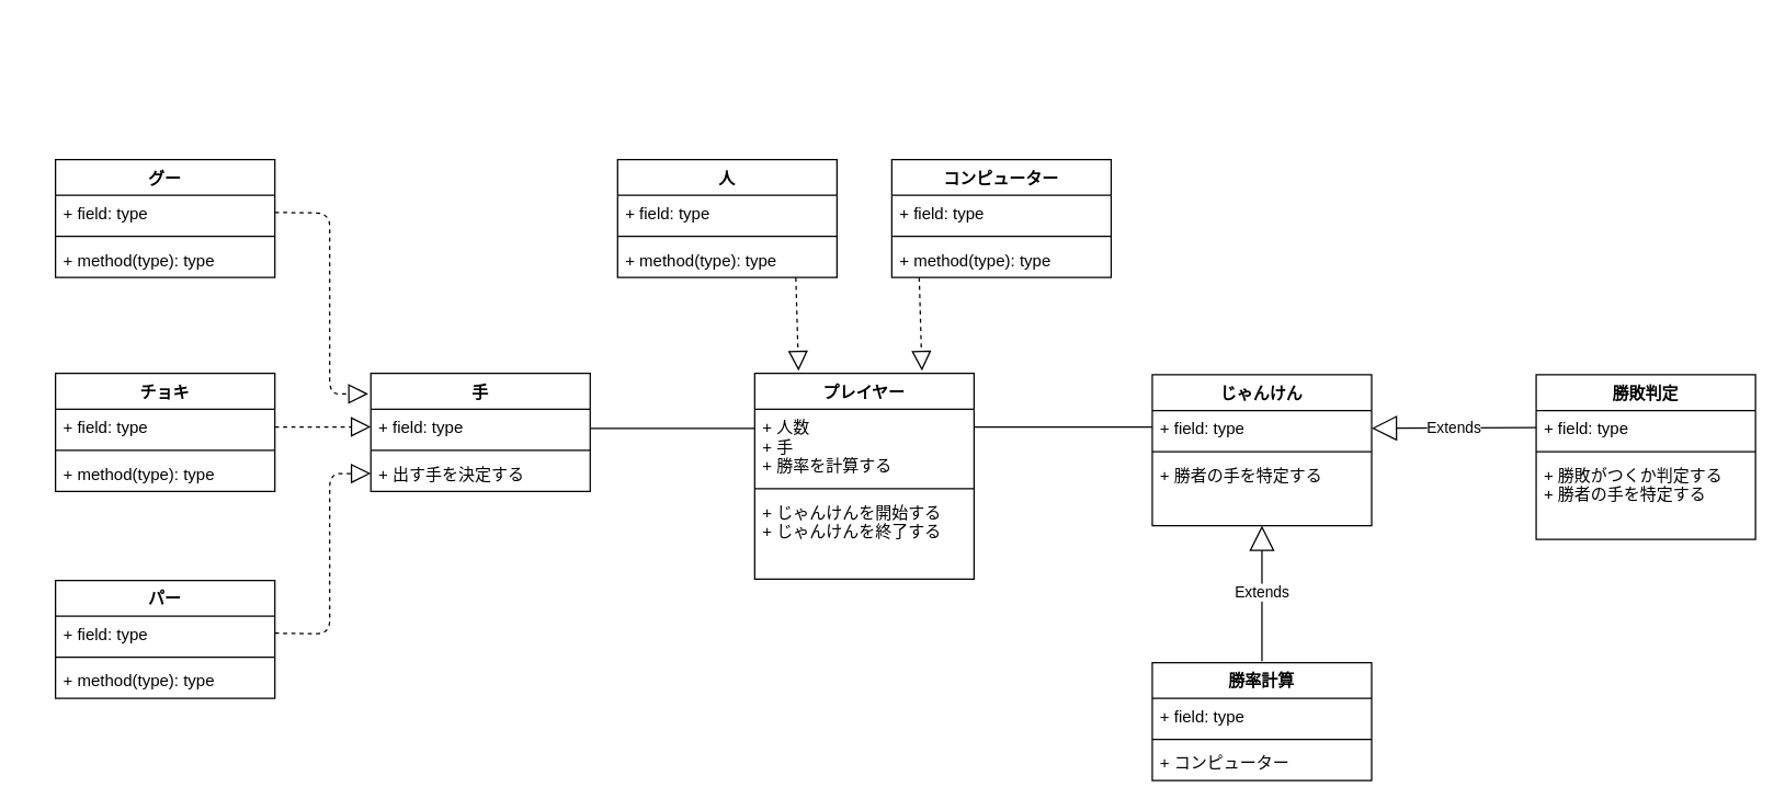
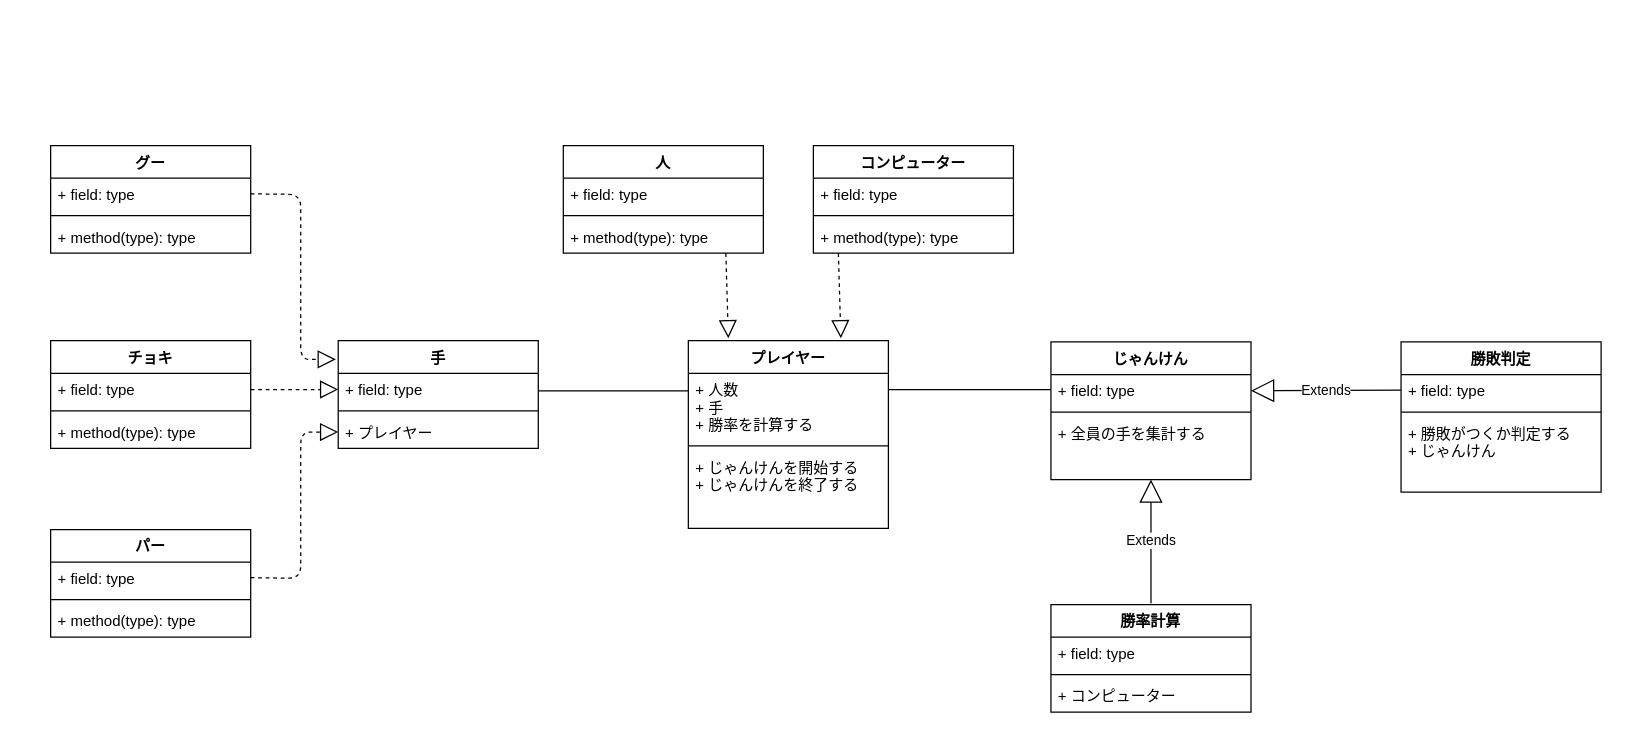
- <mxCell id="19" value="+ 出す手を決定する" parent="16" style="text;strokeColor=none;fillColor=none;align=left;verticalAlign=top;spacingLeft=4;spacingRight=4;overflow=hidden;rotatable=0;points=[[0,0.5],[1,0.5]];portConstraint=eastwest;" vertex="1"><mxGeometry as="geometry" y="60" height="26" width="160" /></mxCell>
+ <mxCell id="19" value="+ プレイヤー" parent="16" style="text;strokeColor=none;fillColor=none;align=left;verticalAlign=top;spacingLeft=4;spacingRight=4;overflow=hidden;rotatable=0;points=[[0,0.5],[1,0.5]];portConstraint=eastwest;" vertex="1"><mxGeometry as="geometry" y="60" height="26" width="160" /></mxCell>
- <mxCell id="23" value="+ 勝者の手を特定する" parent="20" style="text;strokeColor=none;fillColor=none;align=left;verticalAlign=top;spacingLeft=4;spacingRight=4;overflow=hidden;rotatable=0;points=[[0,0.5],[1,0.5]];portConstraint=eastwest;" vertex="1"><mxGeometry as="geometry" y="60" height="50" width="160" /></mxCell>
+ <mxCell id="23" value="+ 全員の手を集計する" parent="20" style="text;strokeColor=none;fillColor=none;align=left;verticalAlign=top;spacingLeft=4;spacingRight=4;overflow=hidden;rotatable=0;points=[[0,0.5],[1,0.5]];portConstraint=eastwest;" vertex="1"><mxGeometry as="geometry" y="60" height="50" width="160" /></mxCell>
- <mxCell id="11" value="+ 勝敗がつくか判定する&#10;+ 勝者の手を特定する" parent="7" style="text;strokeColor=none;fillColor=none;align=left;verticalAlign=top;spacingLeft=4;spacingRight=4;overflow=hidden;rotatable=0;points=[[0,0.5],[1,0.5]];portConstraint=eastwest;" vertex="1"><mxGeometry as="geometry" y="60" height="60" width="160" /></mxCell>
+ <mxCell id="11" value="+ 勝敗がつくか判定する&#10;+ じゃんけん" parent="7" style="text;strokeColor=none;fillColor=none;align=left;verticalAlign=top;spacingLeft=4;spacingRight=4;overflow=hidden;rotatable=0;points=[[0,0.5],[1,0.5]];portConstraint=eastwest;" vertex="1"><mxGeometry as="geometry" y="60" height="60" width="160" /></mxCell>
